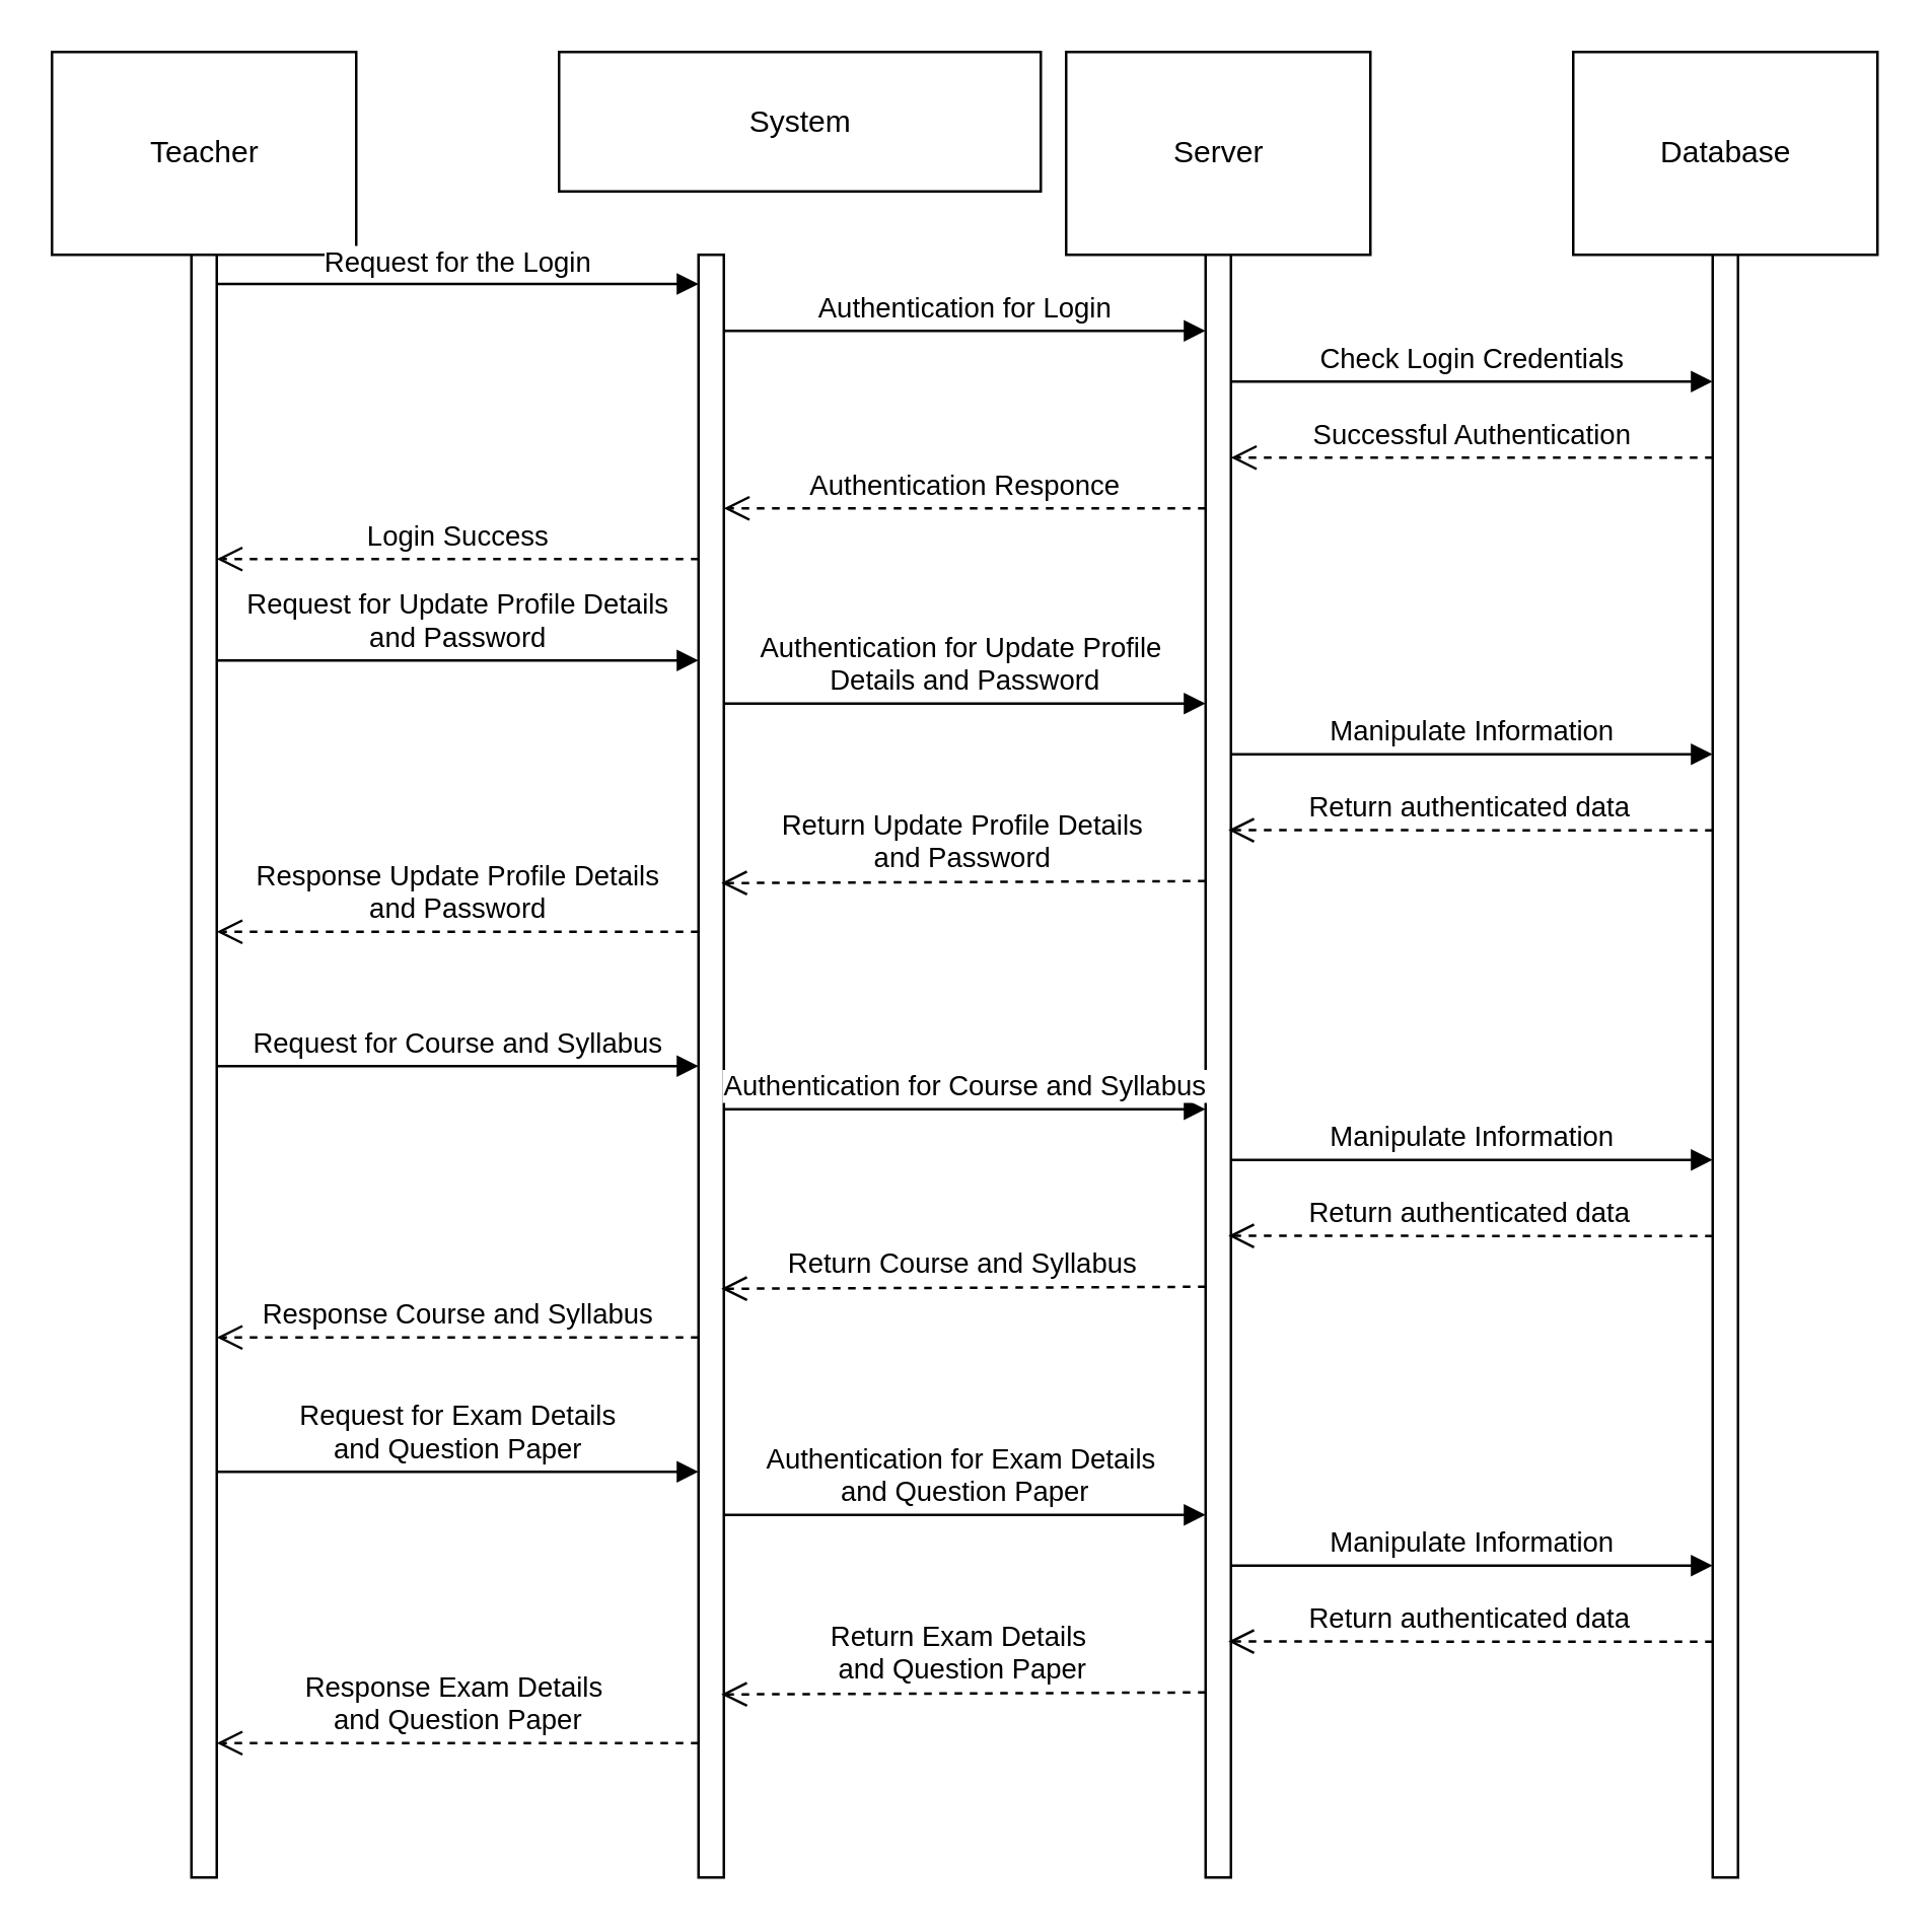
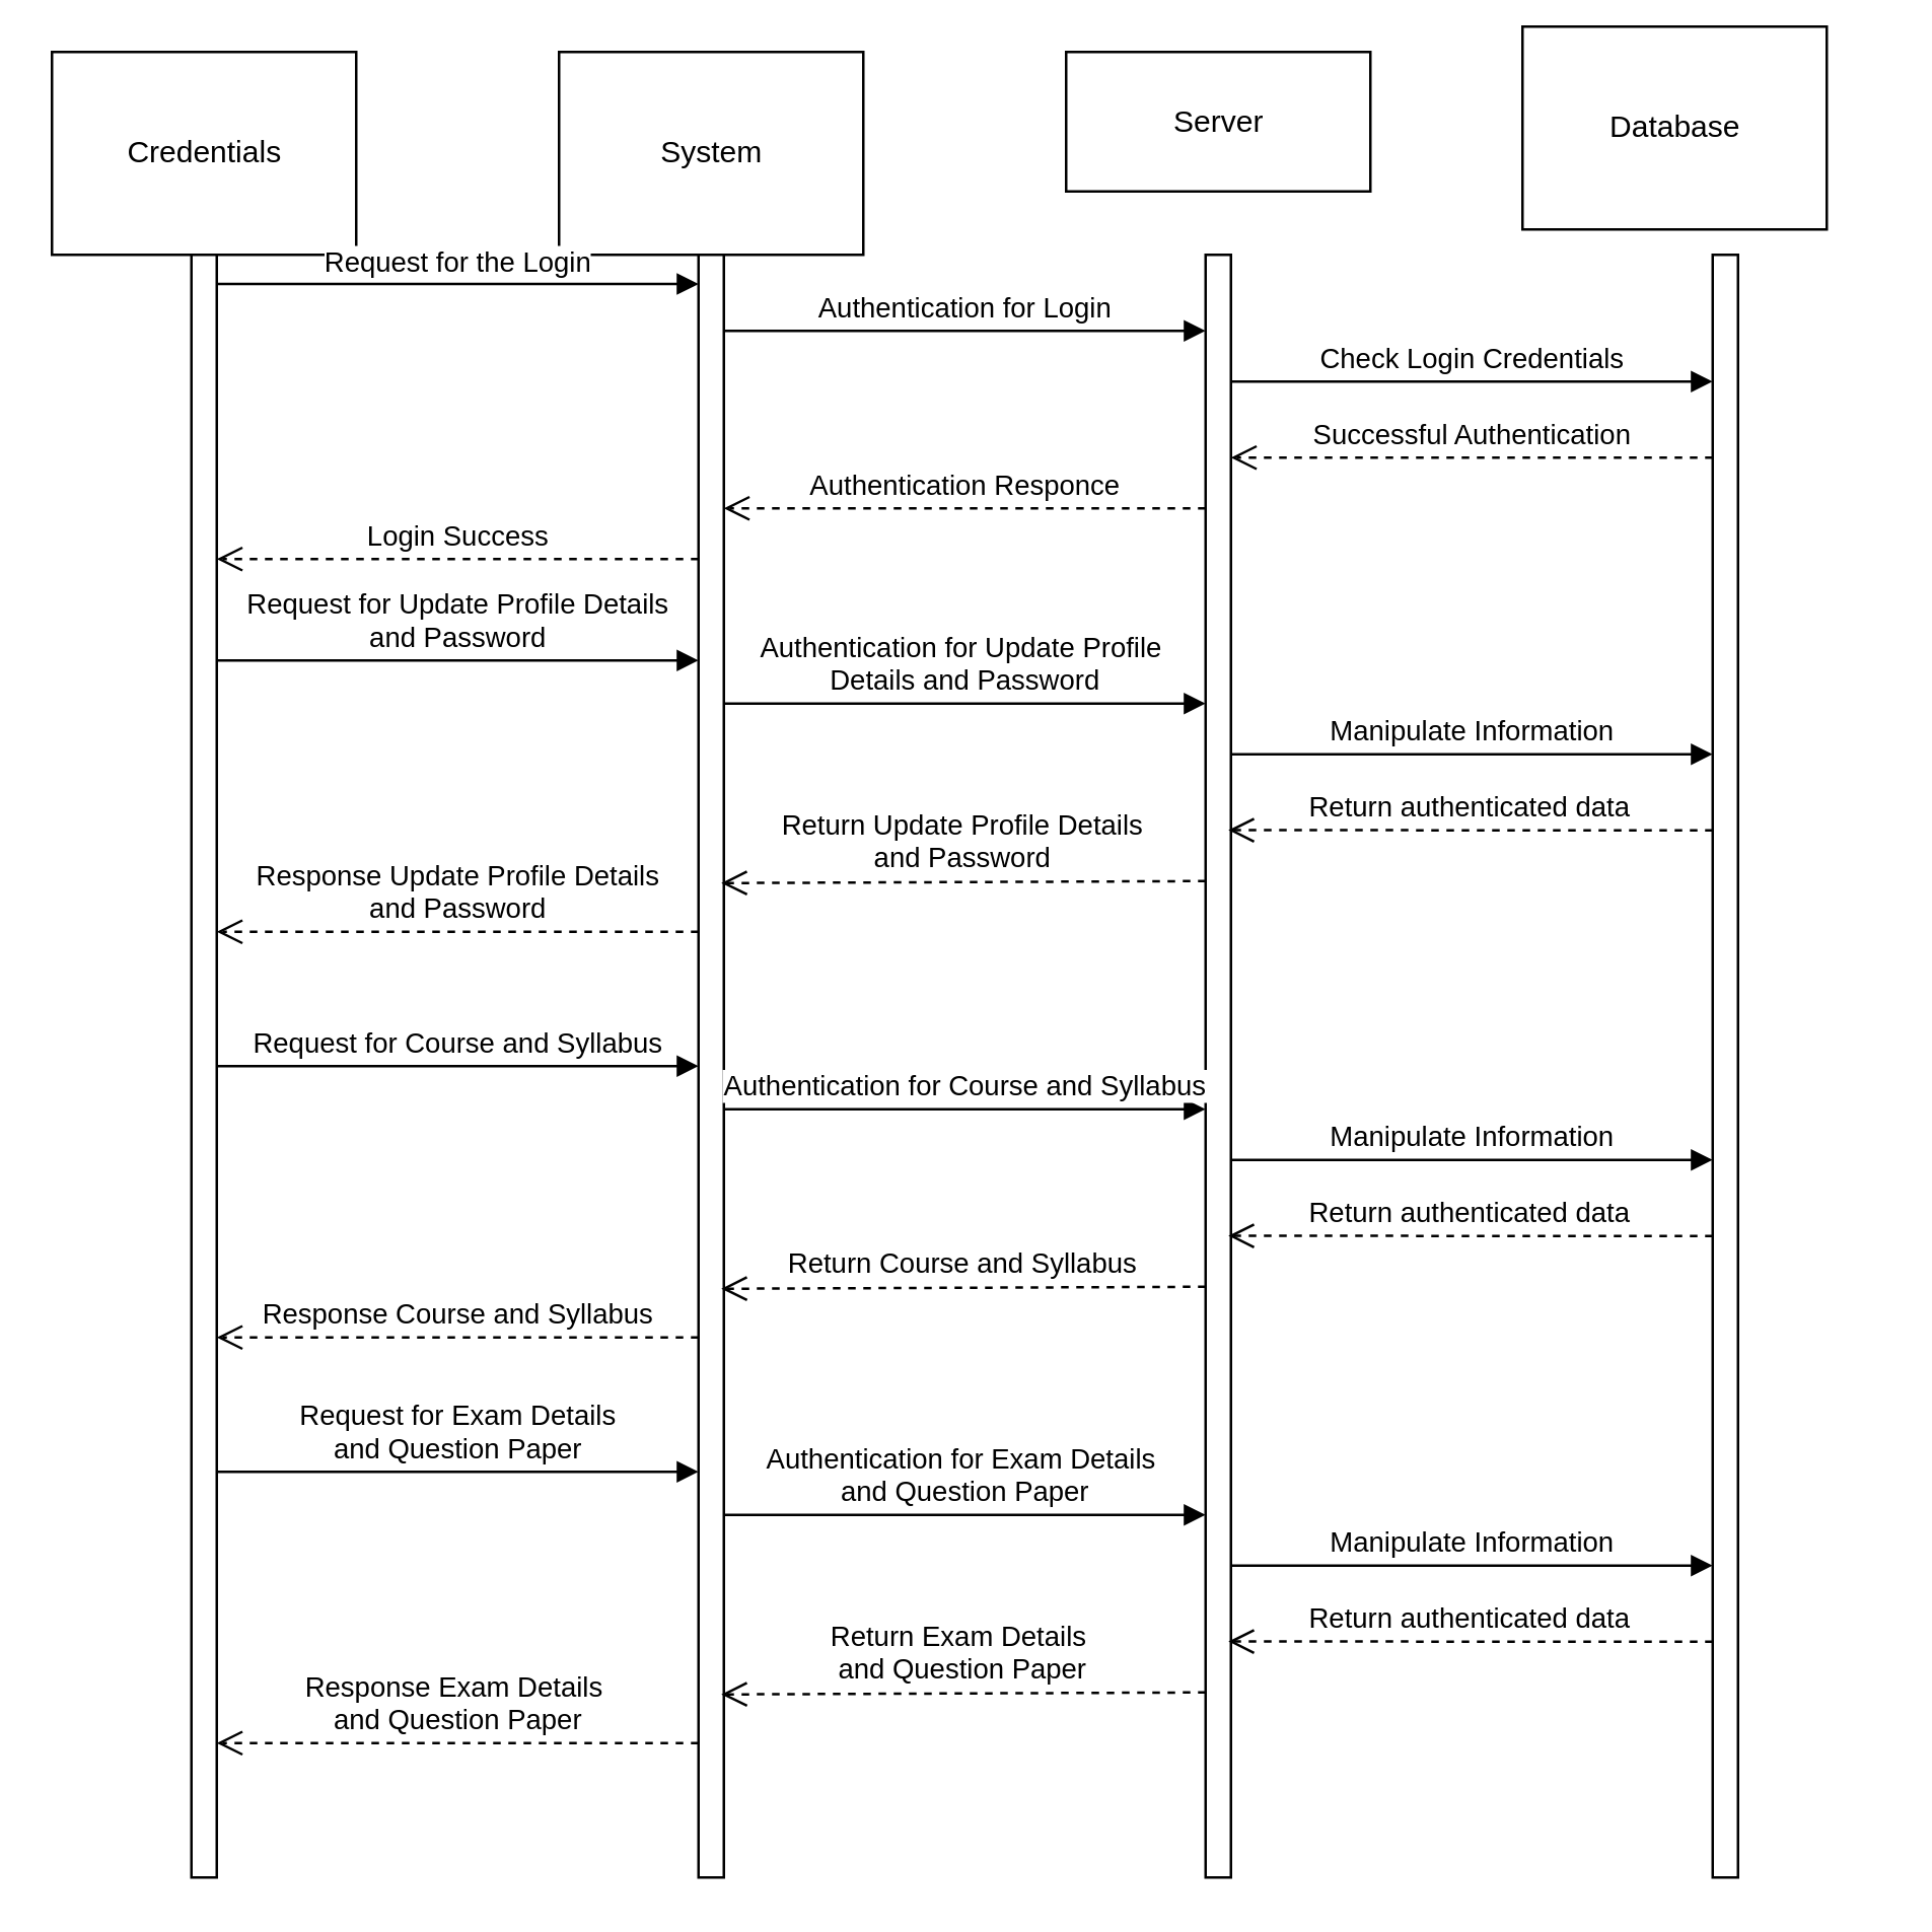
- <mxCell id="2" value="System" style="html=1;strokeColor=#000000;" vertex="1" parent="1"><mxGeometry x="220" y="20" width="190" height="55" as="geometry" /></mxCell>
+ <mxCell id="2" value="System" style="html=1;strokeColor=#000000;" vertex="1" parent="1"><mxGeometry x="220" y="20" width="120" height="80" as="geometry" /></mxCell>
- <mxCell id="3" value="Teacher" style="html=1;strokeColor=#000000;" vertex="1" parent="1"><mxGeometry x="20" y="20" width="120" height="80" as="geometry" /></mxCell>
+ <mxCell id="3" value="Credentials" style="html=1;strokeColor=#000000;" vertex="1" parent="1"><mxGeometry x="20" y="20" width="120" height="80" as="geometry" /></mxCell>
- <mxCell id="4" value="Server" style="html=1;strokeColor=#000000;" vertex="1" parent="1"><mxGeometry x="420" y="20" width="120" height="80" as="geometry" /></mxCell>
+ <mxCell id="4" value="Server" style="html=1;strokeColor=#000000;" vertex="1" parent="1"><mxGeometry x="420" y="20" width="120" height="55" as="geometry" /></mxCell>
- <mxCell id="5" value="Database" style="html=1;strokeColor=#000000;" vertex="1" parent="1"><mxGeometry x="620" y="20" width="120" height="80" as="geometry" /></mxCell>
+ <mxCell id="5" value="Database" style="html=1;strokeColor=#000000;" vertex="1" parent="1"><mxGeometry x="600" y="10" width="120" height="80" as="geometry" /></mxCell>
